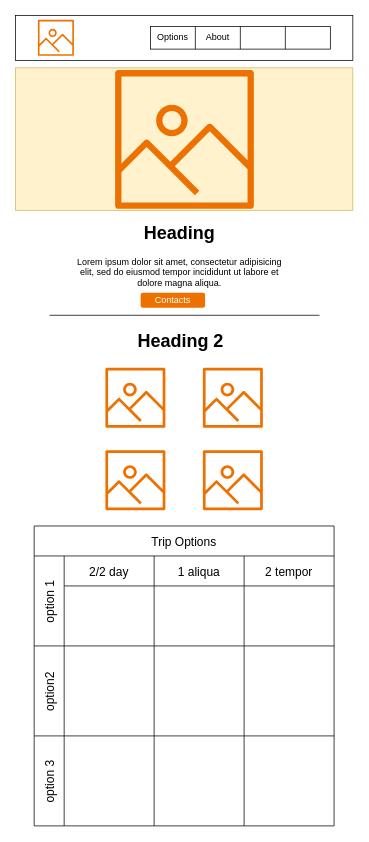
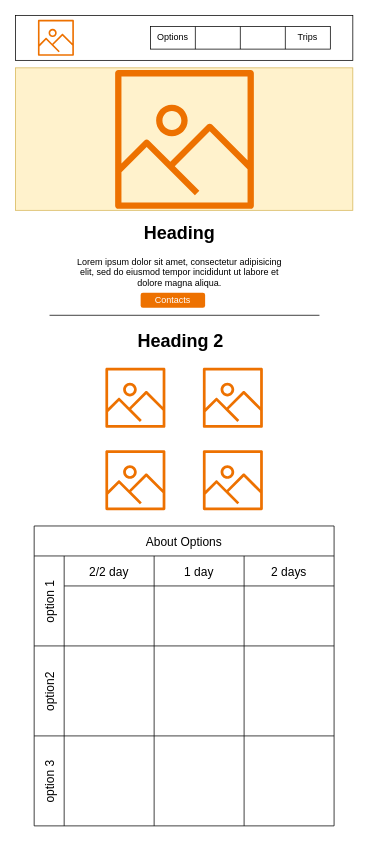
- <mxCell id="9" value="About" style="text;html=1;align=center;verticalAlign=middle;whiteSpace=wrap;rounded=0;" parent="1" vertex="1"><mxGeometry x="260" y="35" width="60" height="30" as="geometry" /></mxCell>
+ <mxCell id="10" value="Trips" style="text;html=1;align=center;verticalAlign=middle;whiteSpace=wrap;rounded=0;" parent="1" vertex="1"><mxGeometry x="380" y="35" width="60" height="30" as="geometry" /></mxCell>
- <mxCell id="21" value="Trip Options" style="shape=table;childLayout=tableLayout;startSize=40;collapsible=0;recursiveResize=0;expand=0;fontSize=16;" vertex="1" parent="1"><mxGeometry x="45" y="701" width="400" height="400" as="geometry" /></mxCell>
+ <mxCell id="21" value="About Options" style="shape=table;childLayout=tableLayout;startSize=40;collapsible=0;recursiveResize=0;expand=0;fontSize=16;" vertex="1" parent="1"><mxGeometry x="45" y="701" width="400" height="400" as="geometry" /></mxCell>
- <mxCell id="24" value="1 aliqua" style="swimlane;swimlaneHead=0;swimlaneBody=0;fontStyle=0;strokeColor=inherit;connectable=0;fillColor=none;startSize=40;collapsible=0;recursiveResize=0;expand=0;fontSize=16;" vertex="1" parent="22"><mxGeometry x="160" width="120" height="120" as="geometry"><mxRectangle width="120" height="120" as="alternateBounds" /></mxGeometry></mxCell>
+ <mxCell id="24" value="1 day" style="swimlane;swimlaneHead=0;swimlaneBody=0;fontStyle=0;strokeColor=inherit;connectable=0;fillColor=none;startSize=40;collapsible=0;recursiveResize=0;expand=0;fontSize=16;" vertex="1" parent="22"><mxGeometry x="160" width="120" height="120" as="geometry"><mxRectangle width="120" height="120" as="alternateBounds" /></mxGeometry></mxCell>
- <mxCell id="25" value="2 tempor" style="swimlane;swimlaneHead=0;swimlaneBody=0;fontStyle=0;strokeColor=inherit;connectable=0;fillColor=none;startSize=40;collapsible=0;recursiveResize=0;expand=0;fontSize=16;" vertex="1" parent="22"><mxGeometry x="280" width="120" height="120" as="geometry"><mxRectangle width="120" height="120" as="alternateBounds" /></mxGeometry></mxCell>
+ <mxCell id="25" value="2 days" style="swimlane;swimlaneHead=0;swimlaneBody=0;fontStyle=0;strokeColor=inherit;connectable=0;fillColor=none;startSize=40;collapsible=0;recursiveResize=0;expand=0;fontSize=16;" vertex="1" parent="22"><mxGeometry x="280" width="120" height="120" as="geometry"><mxRectangle width="120" height="120" as="alternateBounds" /></mxGeometry></mxCell>
